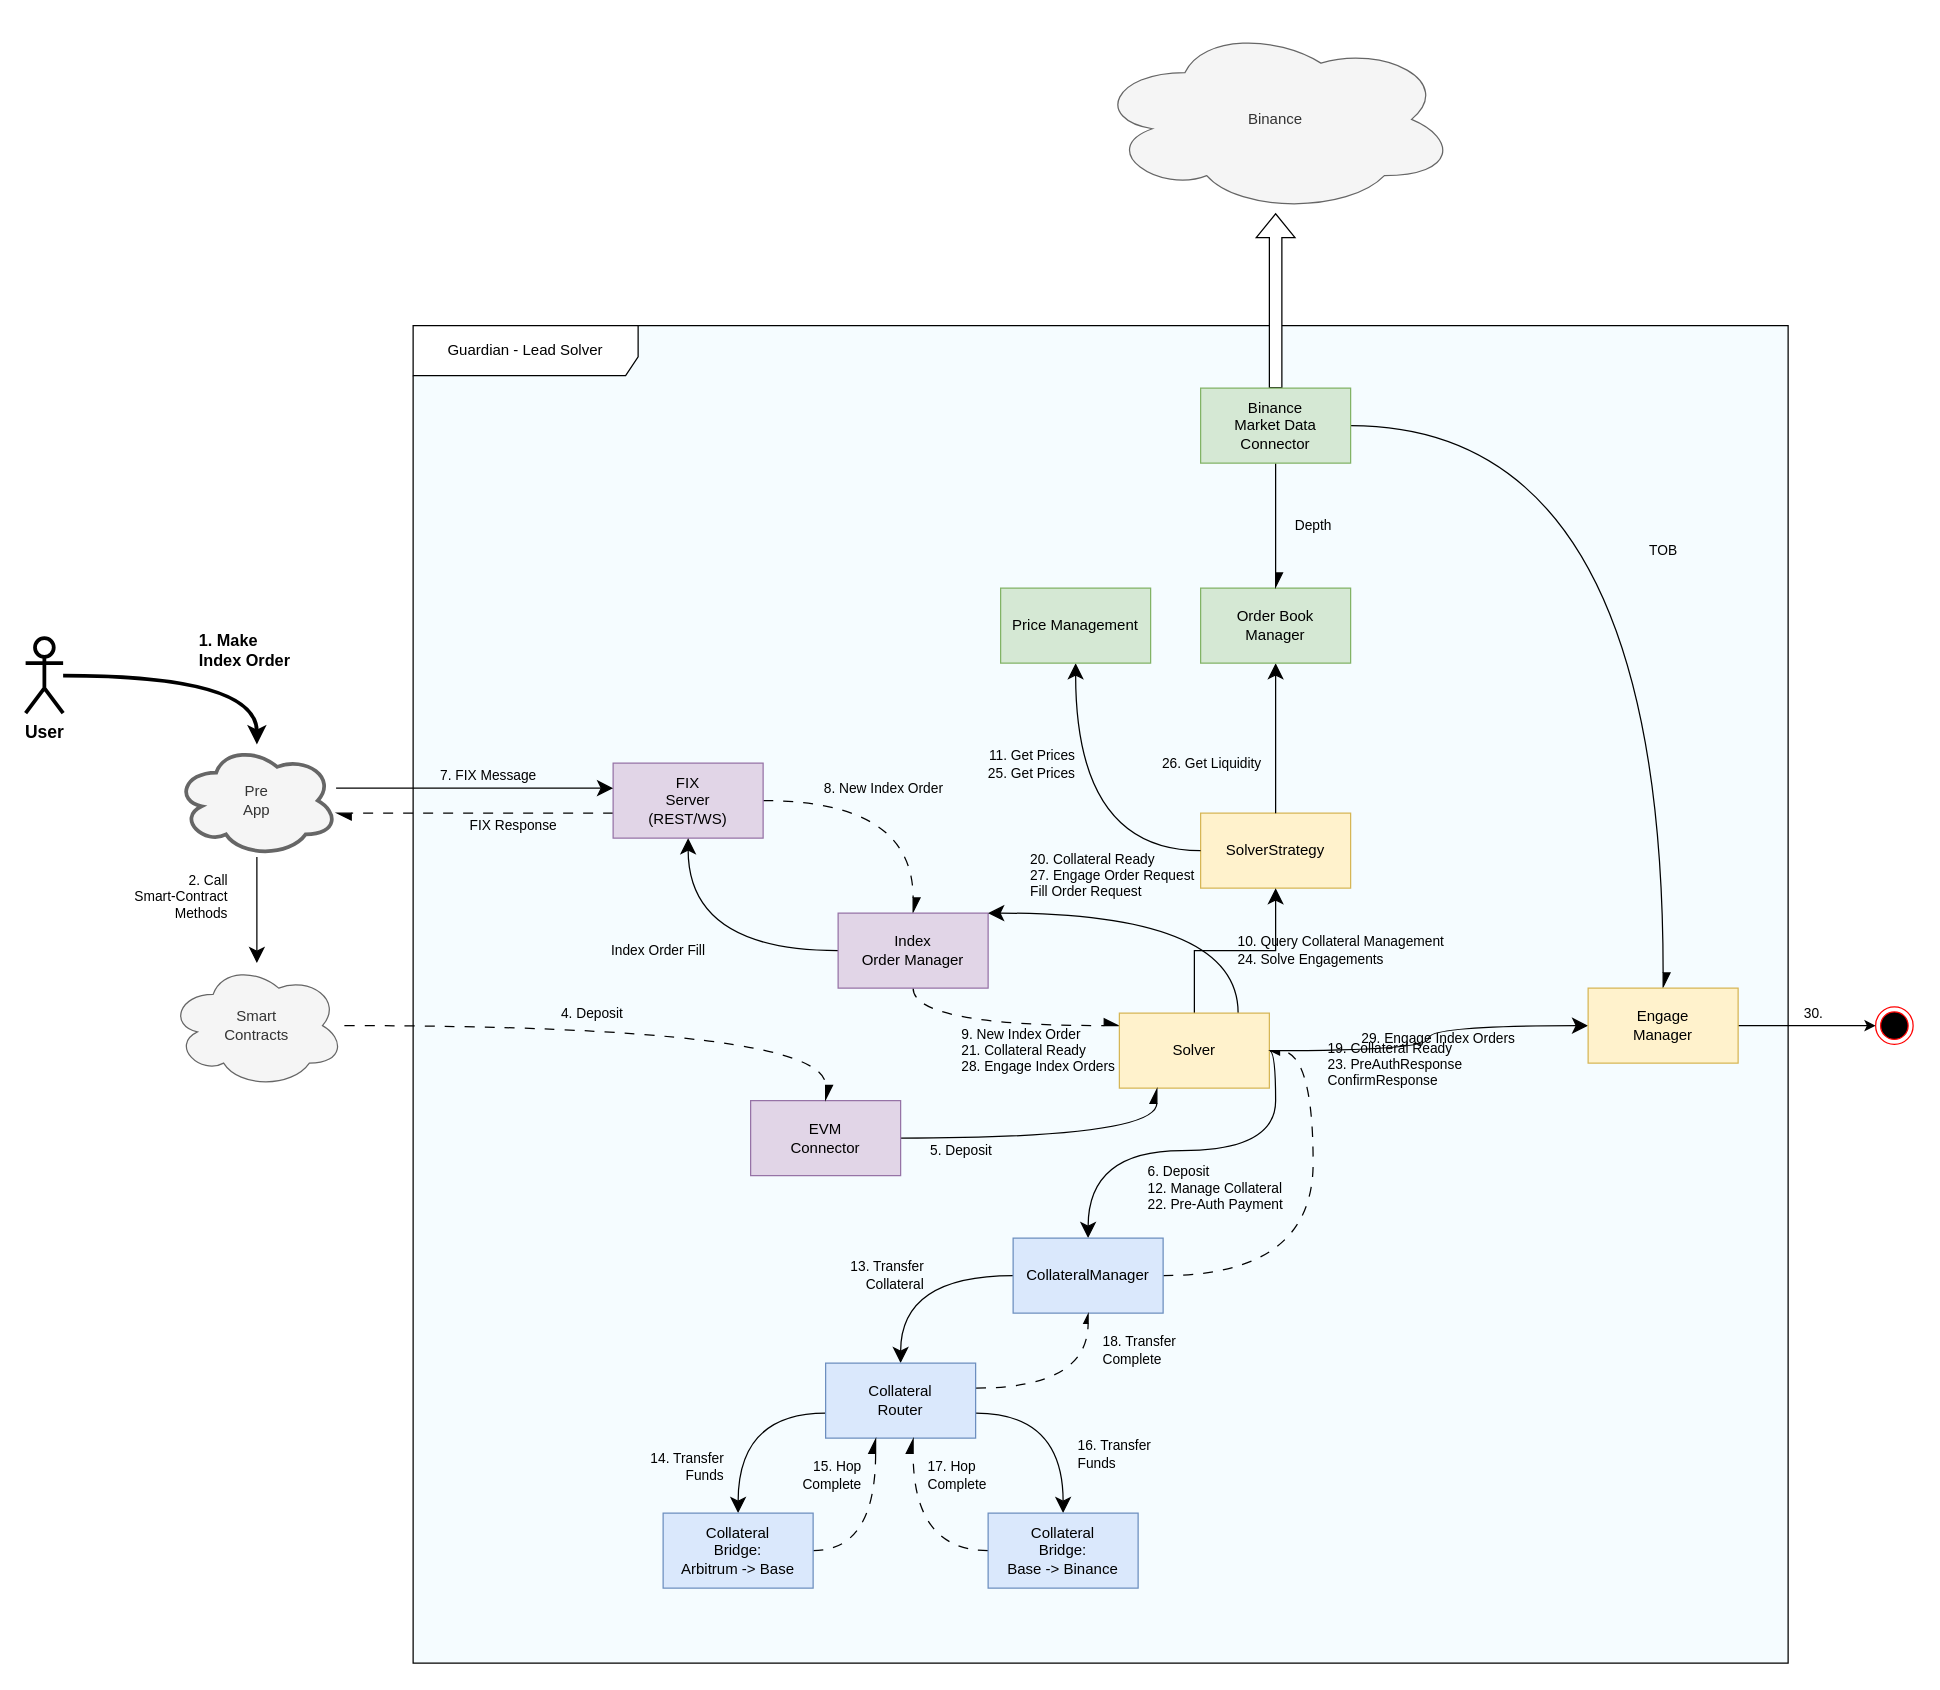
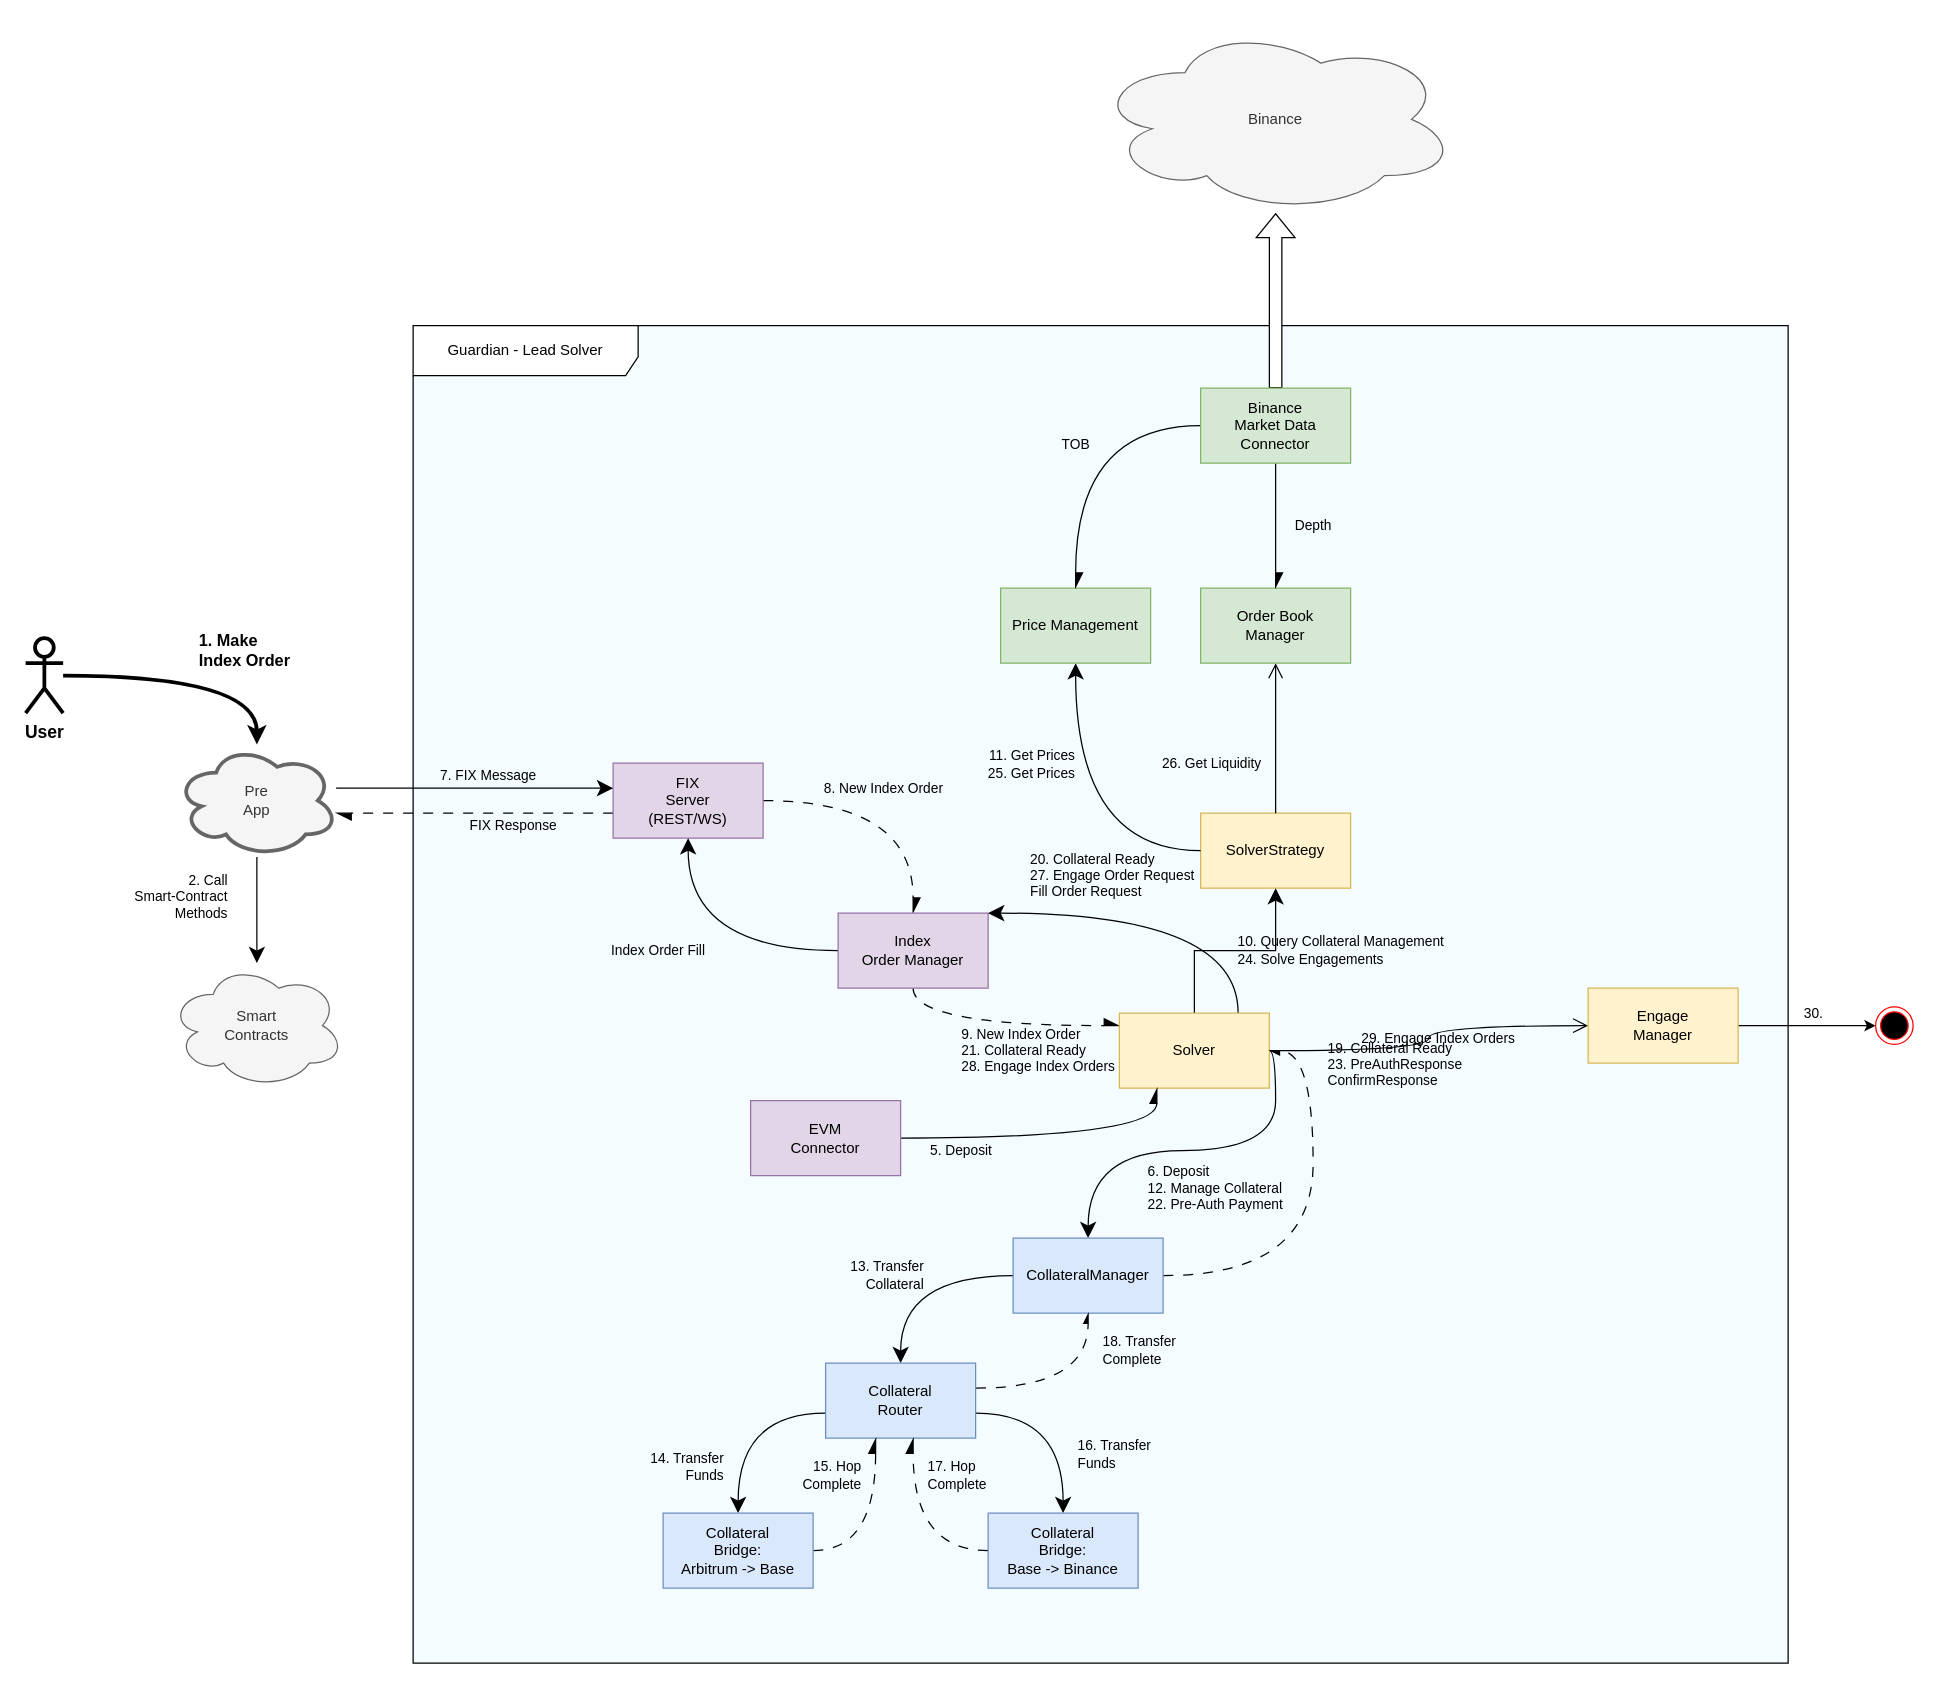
- <mxCell id="28" value="TOB" style="edgeStyle=orthogonalEdgeStyle;rounded=0;orthogonalLoop=1;jettySize=auto;html=1;endArrow=async;endFill=1;strokeColor=default;curved=1;endSize=10;labelBackgroundColor=none;" edge="1" parent="1" source="29" target="47"><mxGeometry relative="1" as="geometry" /></mxCell>
+ <mxCell id="28" value="TOB" style="edgeStyle=orthogonalEdgeStyle;rounded=0;orthogonalLoop=1;jettySize=auto;html=1;endArrow=async;endFill=1;strokeColor=default;curved=1;endSize=10;labelBackgroundColor=none;" edge="1" parent="1" source="29" target="18"><mxGeometry relative="1" as="geometry" /></mxCell>
- <mxCell id="11" value="26. Get Liquidity" style="edgeStyle=orthogonalEdgeStyle;rounded=0;orthogonalLoop=1;jettySize=auto;html=1;curved=1;endSize=10;align=right;labelBackgroundColor=none;" edge="1" parent="1" source="9" target="19"><mxGeometry x="-0.333" y="10" relative="1" as="geometry"><mxPoint as="offset" /></mxGeometry></mxCell>
+ <mxCell id="11" value="26. Get Liquidity" style="edgeStyle=orthogonalEdgeStyle;rounded=0;orthogonalLoop=1;jettySize=auto;html=1;curved=1;endSize=10;align=right;labelBackgroundColor=none;endArrow=open;" edge="1" parent="1" source="9" target="19"><mxGeometry x="-0.333" y="10" relative="1" as="geometry"><mxPoint as="offset" /></mxGeometry></mxCell>
- <mxCell id="16" value="29. Engage Index Orders" style="edgeStyle=orthogonalEdgeStyle;rounded=0;orthogonalLoop=1;jettySize=auto;html=1;curved=1;endSize=10;align=left;labelBackgroundColor=none;" edge="1" parent="1" source="17" target="47"><mxGeometry x="-0.474" y="10" relative="1" as="geometry"><mxPoint as="offset" /></mxGeometry></mxCell>
+ <mxCell id="16" value="29. Engage Index Orders" style="edgeStyle=orthogonalEdgeStyle;rounded=0;orthogonalLoop=1;jettySize=auto;html=1;curved=1;endSize=10;align=left;labelBackgroundColor=none;endArrow=open;" edge="1" parent="1" source="17" target="47"><mxGeometry x="-0.474" y="10" relative="1" as="geometry"><mxPoint as="offset" /></mxGeometry></mxCell>
- <mxCell id="44" value="4. Deposit" style="edgeStyle=orthogonalEdgeStyle;rounded=0;orthogonalLoop=1;jettySize=auto;html=1;endArrow=async;endFill=1;endSize=10;curved=1;dashed=1;dashPattern=8 8;labelBackgroundColor=none;" edge="1" parent="1" source="45" target="43"><mxGeometry x="-0.111" y="10" relative="1" as="geometry"><mxPoint as="offset" /></mxGeometry></mxCell>
